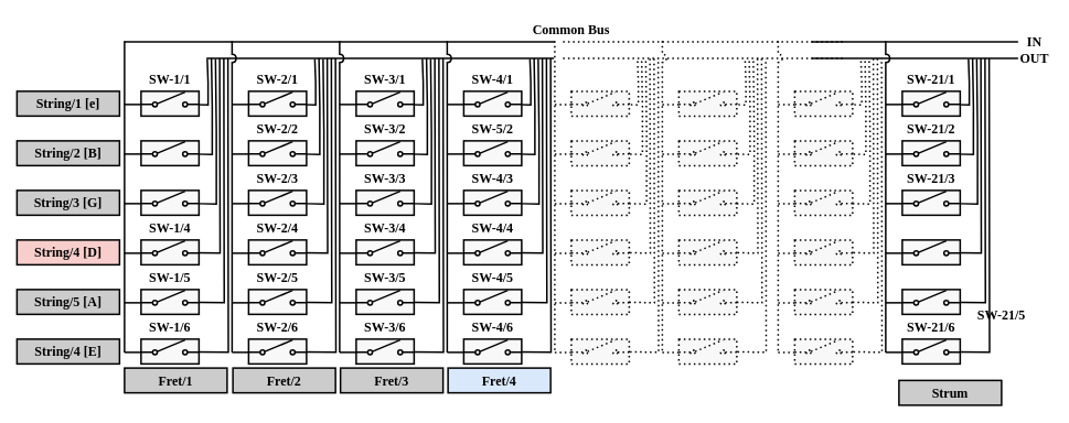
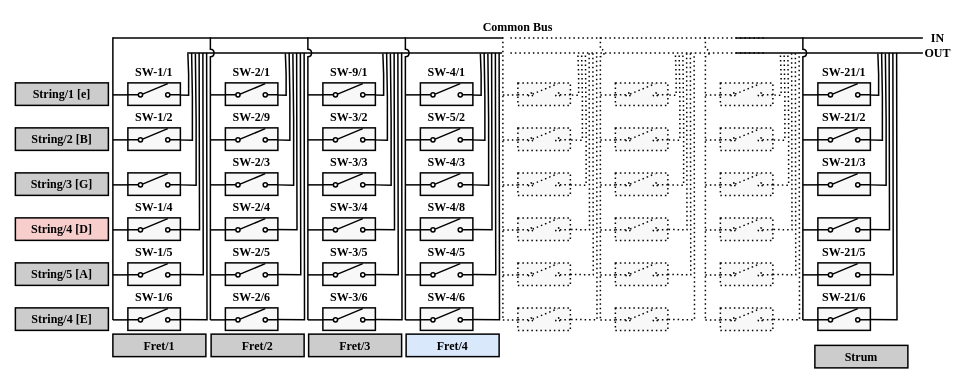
- <mxCell id="55" value="SW-3/1" style="rounded=0;whiteSpace=wrap;html=1;fillColor=none;fontSize=16;fontFamily=Fira Code;fontSource=https%3A%2F%2Ffonts.googleapis.com%2Fcss%3Ffamily%3DFira%2BCode;fontStyle=1;strokeWidth=2;strokeColor=none;" vertex="1" parent="1"><mxGeometry x="430" y="80" width="70" height="30" as="geometry" /></mxCell>
+ <mxCell id="55" value="SW-9/1" style="rounded=0;whiteSpace=wrap;html=1;fillColor=none;fontSize=16;fontFamily=Fira Code;fontSource=https%3A%2F%2Ffonts.googleapis.com%2Fcss%3Ffamily%3DFira%2BCode;fontStyle=1;strokeWidth=2;strokeColor=none;" vertex="1" parent="1"><mxGeometry x="430" y="80" width="70" height="30" as="geometry" /></mxCell>
+ <mxCell id="11" value="SW-1/2" style="rounded=0;whiteSpace=wrap;html=1;fillColor=none;fontSize=16;fontFamily=Fira Code;fontSource=https%3A%2F%2Ffonts.googleapis.com%2Fcss%3Ffamily%3DFira%2BCode;fontStyle=1;strokeWidth=2;strokeColor=none;" vertex="1" parent="1"><mxGeometry x="170" y="140" width="70" height="30" as="geometry" /></mxCell>
- <mxCell id="35" value="SW-2/2" style="rounded=0;whiteSpace=wrap;html=1;fillColor=none;fontSize=16;fontFamily=Fira Code;fontSource=https%3A%2F%2Ffonts.googleapis.com%2Fcss%3Ffamily%3DFira%2BCode;fontStyle=1;strokeWidth=2;strokeColor=none;" vertex="1" parent="1"><mxGeometry x="300" y="140" width="70" height="30" as="geometry" /></mxCell>
+ <mxCell id="35" value="SW-2/9" style="rounded=0;whiteSpace=wrap;html=1;fillColor=none;fontSize=16;fontFamily=Fira Code;fontSource=https%3A%2F%2Ffonts.googleapis.com%2Fcss%3Ffamily%3DFira%2BCode;fontStyle=1;strokeWidth=2;strokeColor=none;" vertex="1" parent="1"><mxGeometry x="300" y="140" width="70" height="30" as="geometry" /></mxCell>
- <mxCell id="90" value="SW-4/4" style="rounded=0;whiteSpace=wrap;html=1;fillColor=none;fontSize=16;fontFamily=Fira Code;fontSource=https%3A%2F%2Ffonts.googleapis.com%2Fcss%3Ffamily%3DFira%2BCode;fontStyle=1;strokeWidth=2;strokeColor=none;" vertex="1" parent="1"><mxGeometry x="560" y="260" width="70" height="30" as="geometry" /></mxCell>
+ <mxCell id="90" value="SW-4/8" style="rounded=0;whiteSpace=wrap;html=1;fillColor=none;fontSize=16;fontFamily=Fira Code;fontSource=https%3A%2F%2Ffonts.googleapis.com%2Fcss%3Ffamily%3DFira%2BCode;fontStyle=1;strokeWidth=2;strokeColor=none;" vertex="1" parent="1"><mxGeometry x="560" y="260" width="70" height="30" as="geometry" /></mxCell>
- <mxCell id="135" value="SW-21/5" style="rounded=0;whiteSpace=wrap;html=1;fillColor=none;fontSize=16;fontFamily=Fira Code;fontSource=https%3A%2F%2Ffonts.googleapis.com%2Fcss%3Ffamily%3DFira%2BCode;fontStyle=1;strokeWidth=2;strokeColor=none;" vertex="1" parent="1"><mxGeometry x="1175" y="365" width="70" height="30" as="geometry" /></mxCell>
+ <mxCell id="135" value="SW-21/5" style="rounded=0;whiteSpace=wrap;html=1;fillColor=none;fontSize=16;fontFamily=Fira Code;fontSource=https%3A%2F%2Ffonts.googleapis.com%2Fcss%3Ffamily%3DFira%2BCode;fontStyle=1;strokeWidth=2;strokeColor=none;" vertex="1" parent="1"><mxGeometry x="1090" y="320" width="70" height="30" as="geometry" /></mxCell>
